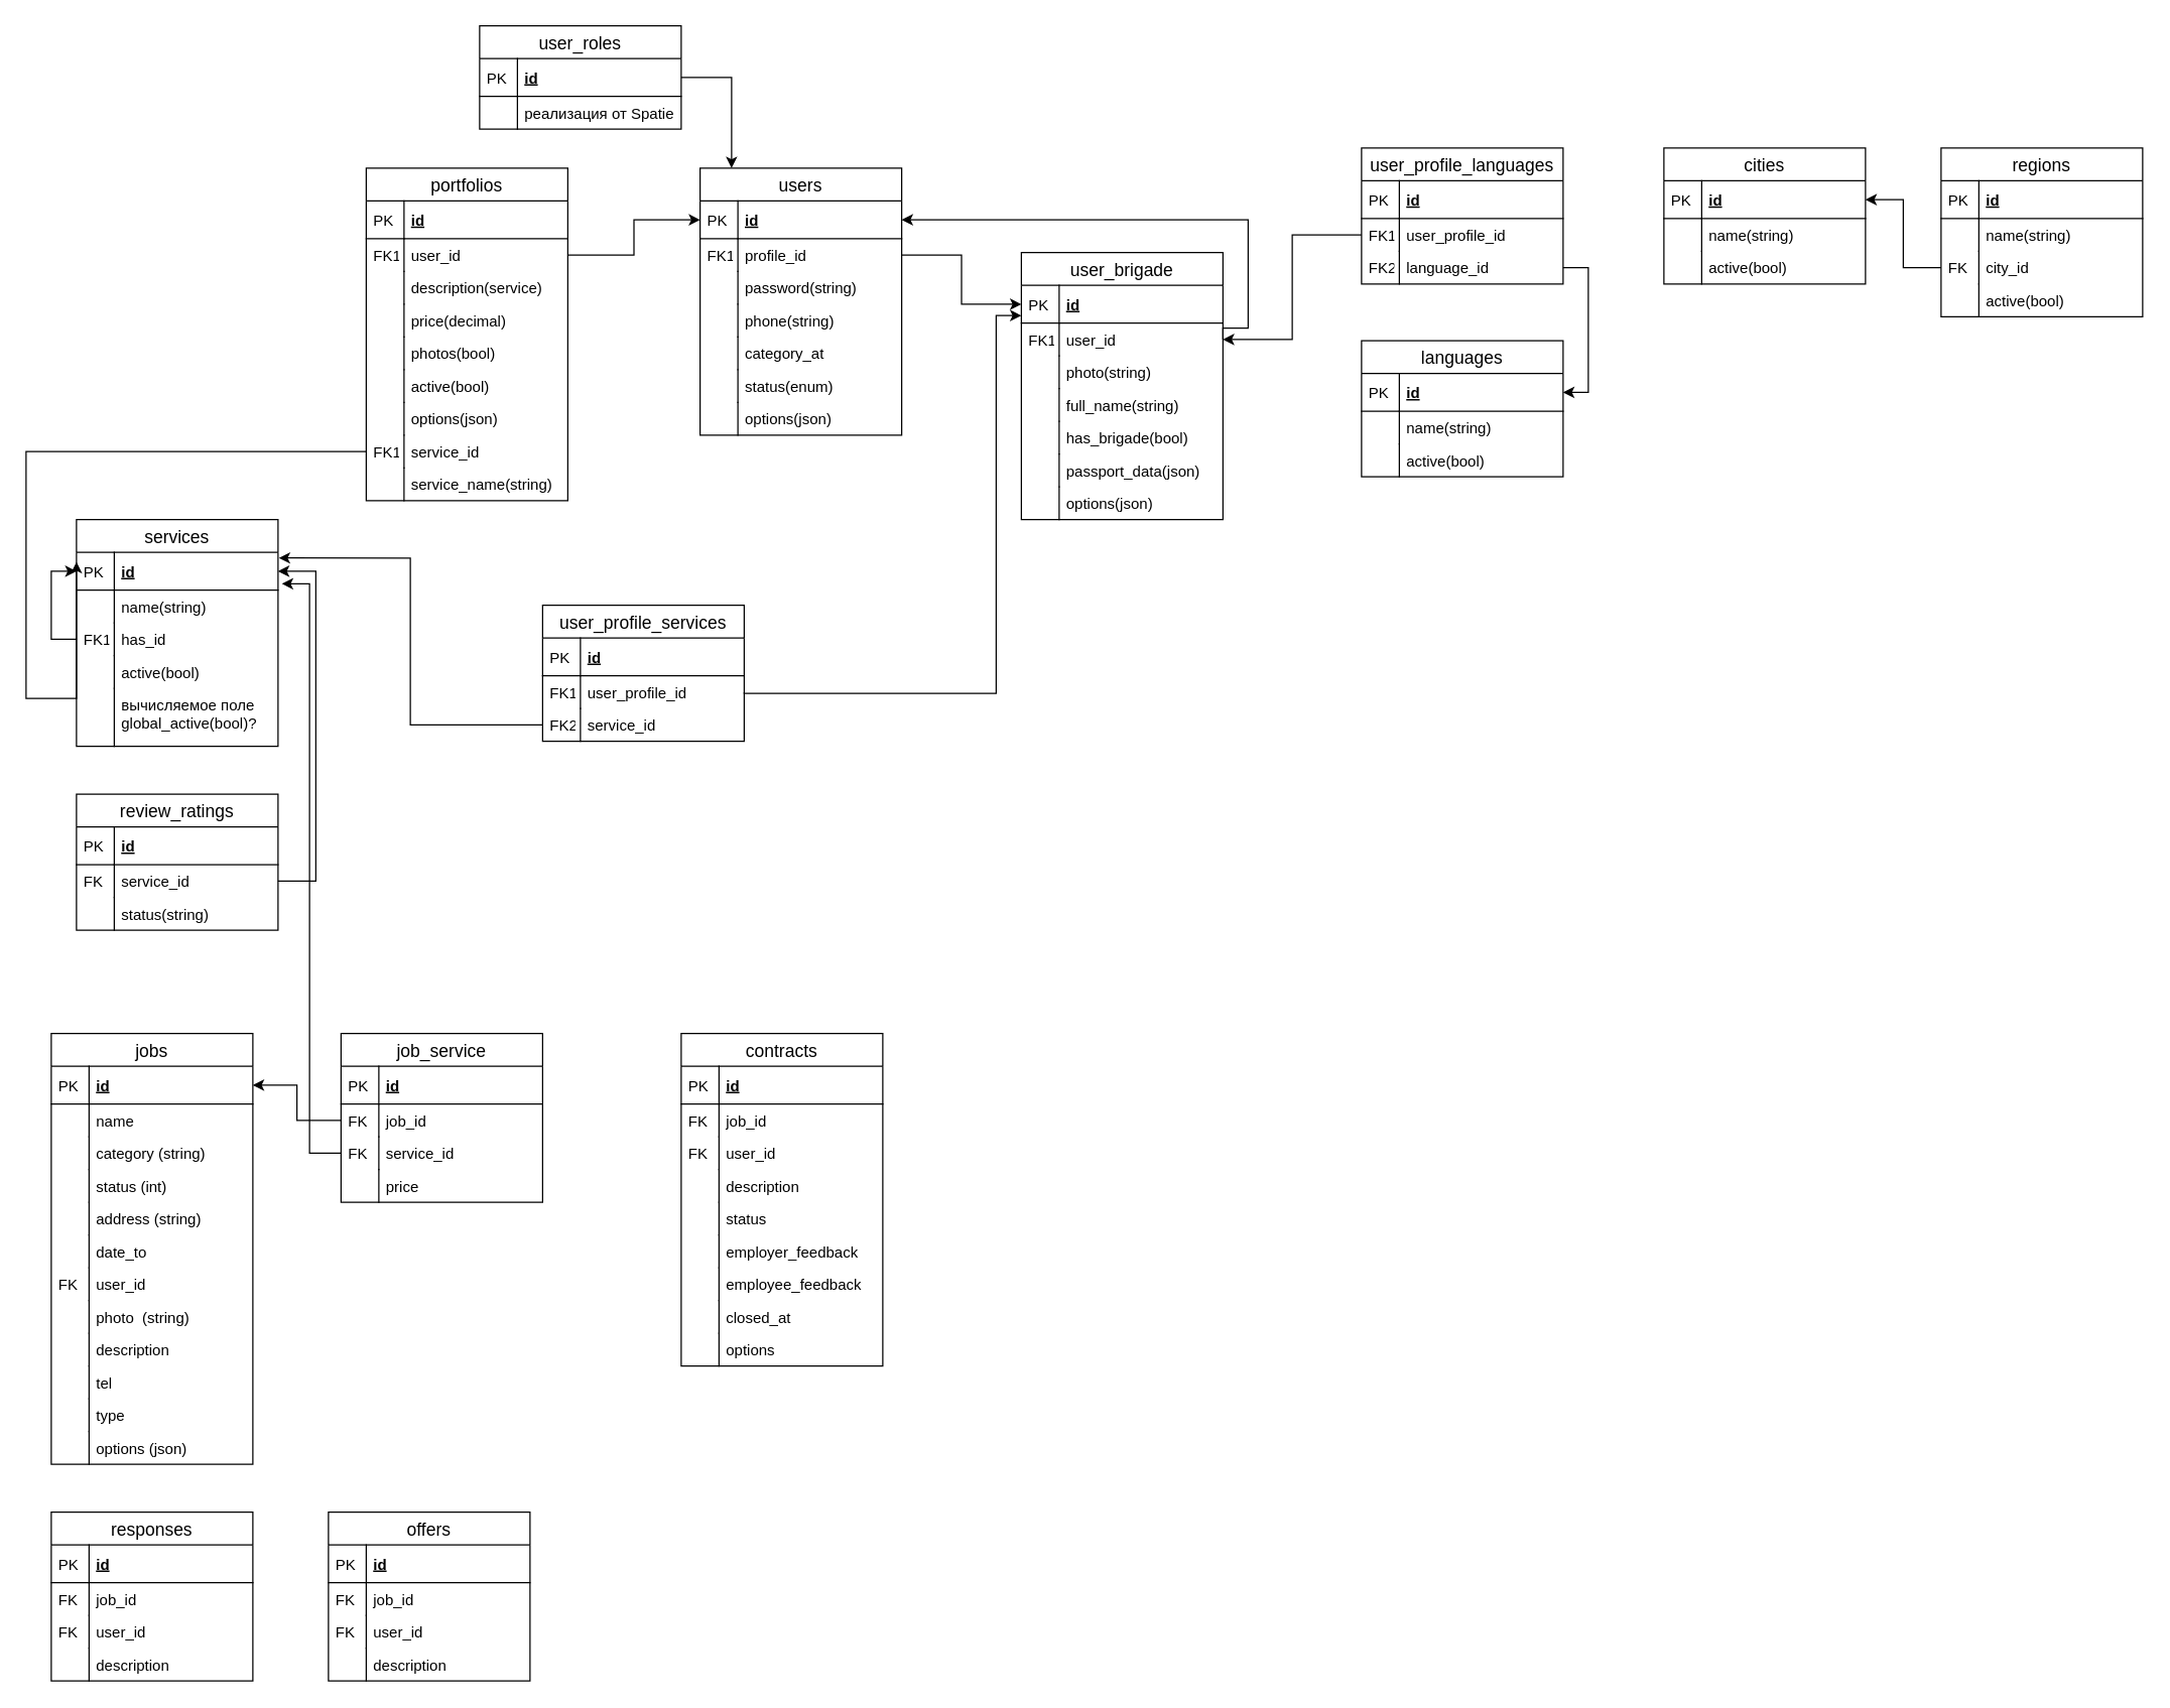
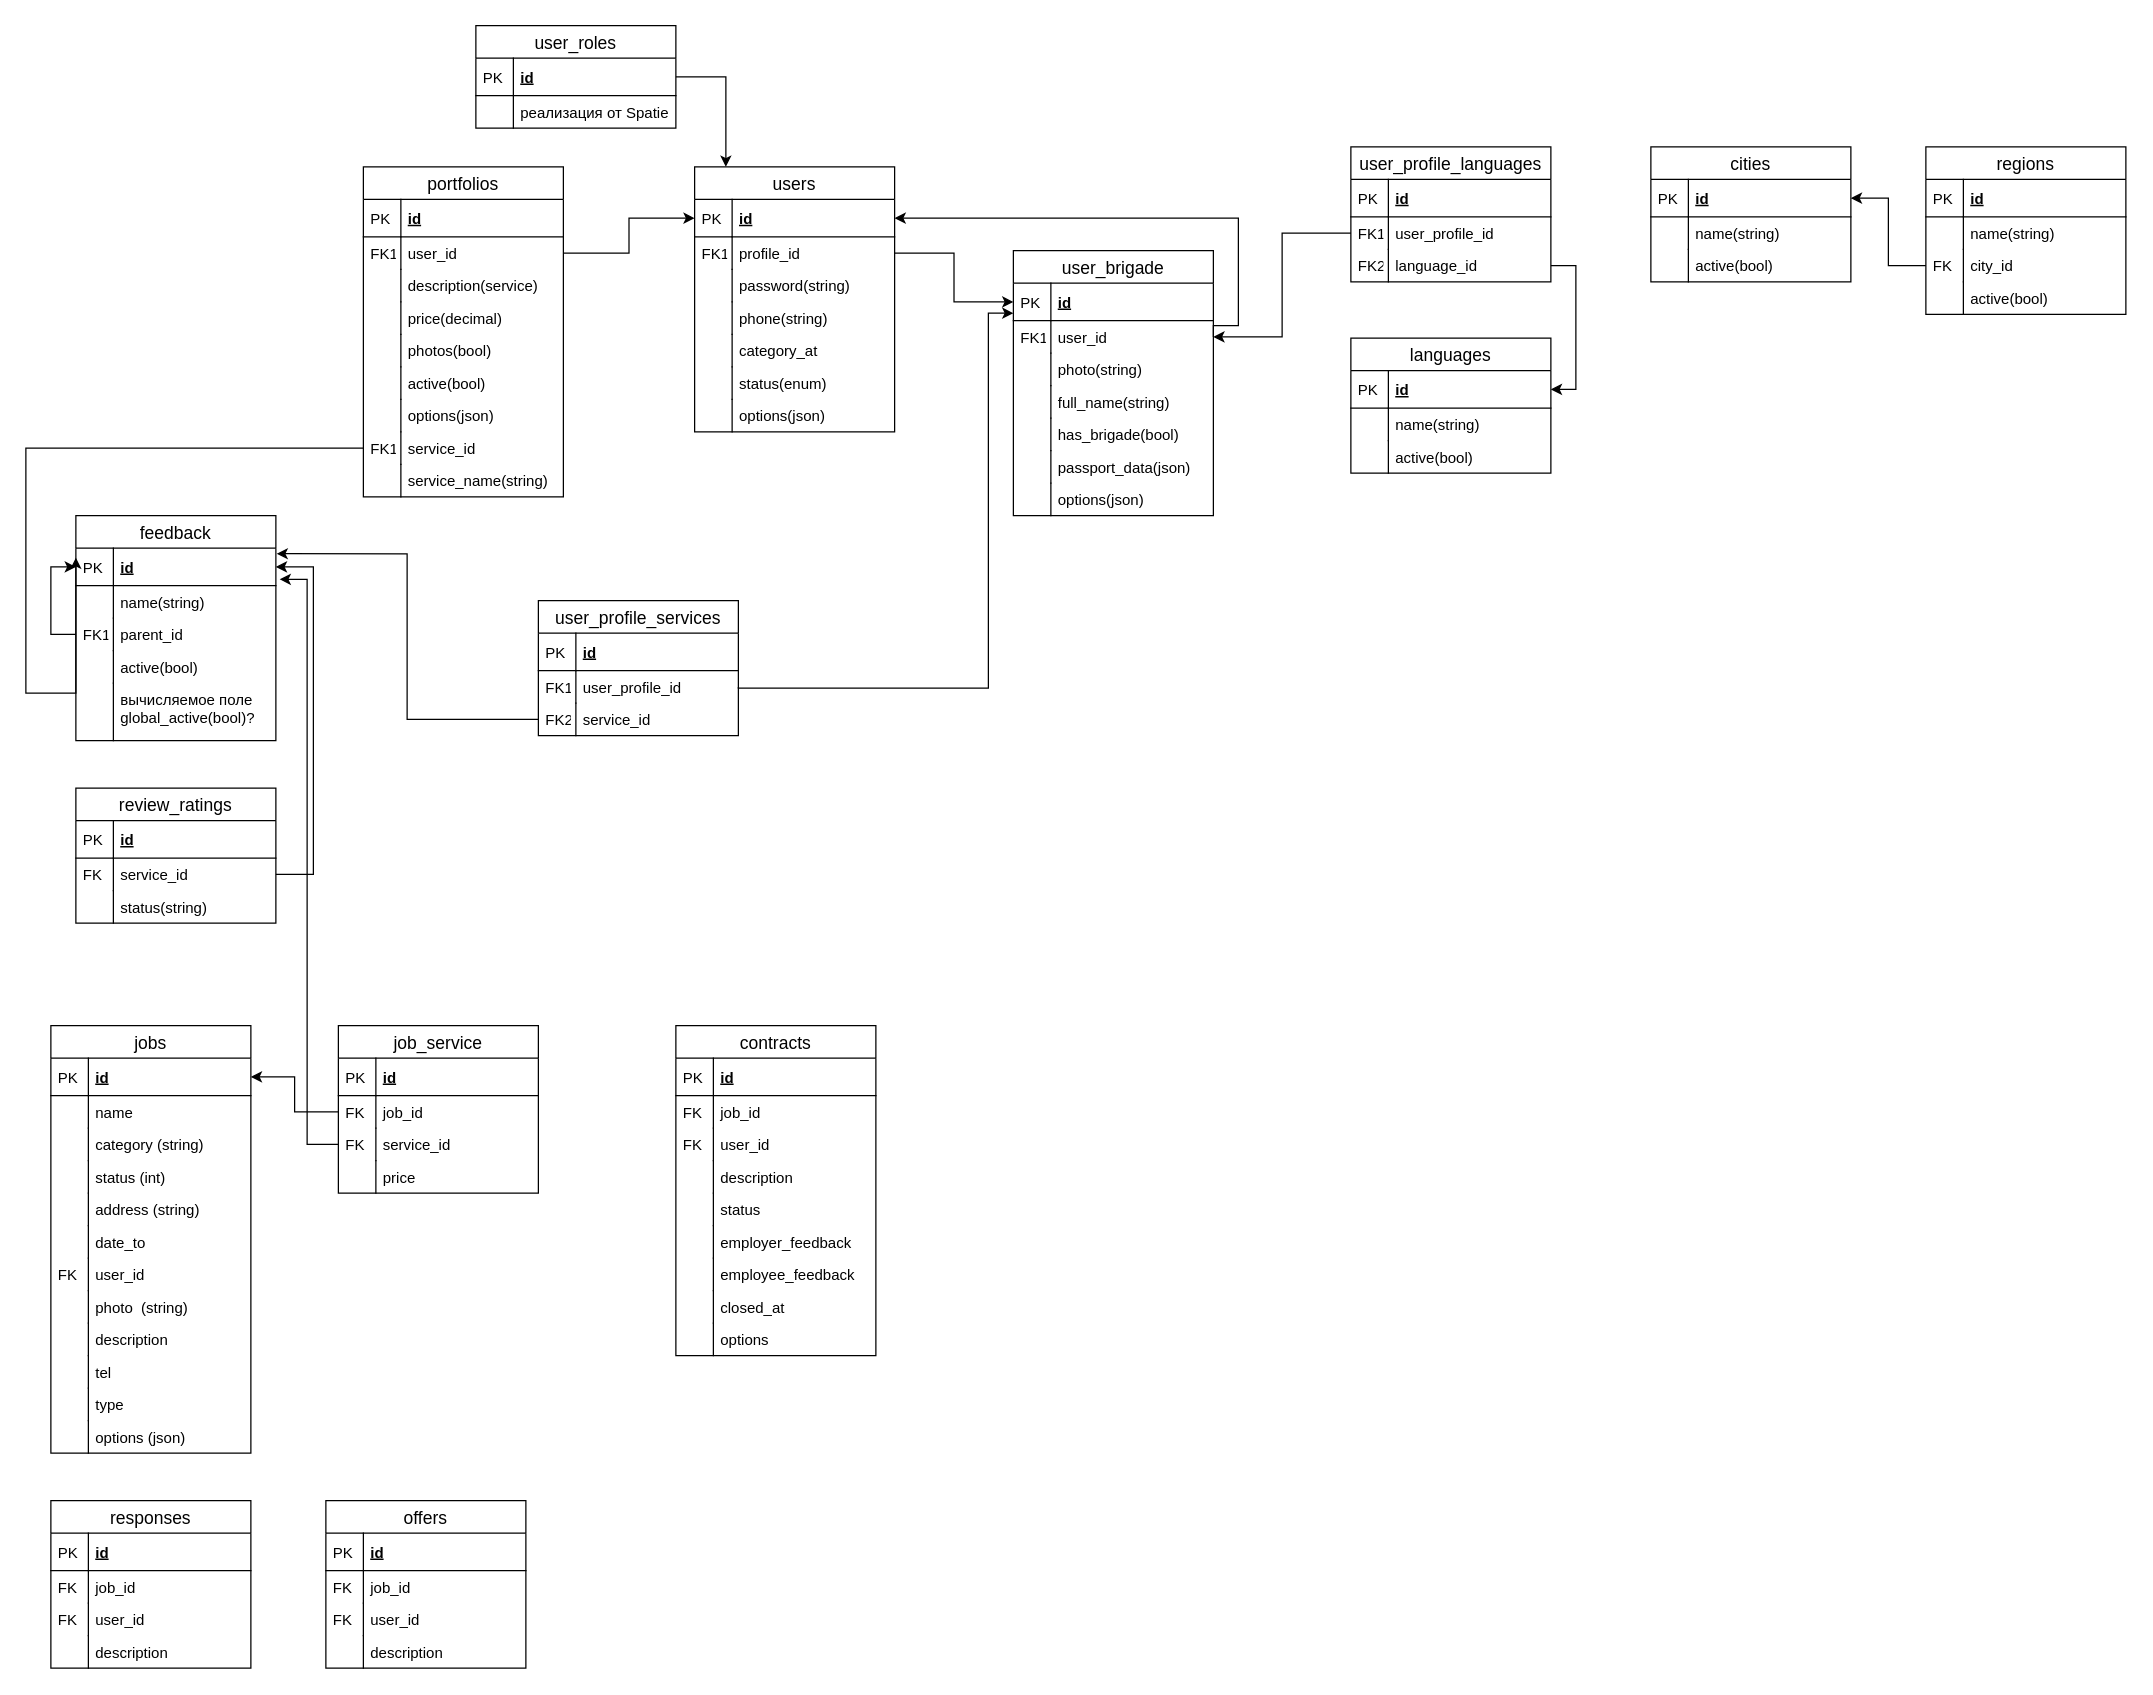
- <mxCell id="97" value="services" style="swimlane;fontStyle=0;childLayout=stackLayout;horizontal=1;startSize=26;horizontalStack=0;resizeParent=1;resizeParentMax=0;resizeLast=0;collapsible=1;marginBottom=0;align=center;fontSize=14;" parent="1" vertex="1"><mxGeometry x="60" y="412" width="160" height="180" as="geometry" /></mxCell>
+ <mxCell id="97" value="feedback" style="swimlane;fontStyle=0;childLayout=stackLayout;horizontal=1;startSize=26;horizontalStack=0;resizeParent=1;resizeParentMax=0;resizeLast=0;collapsible=1;marginBottom=0;align=center;fontSize=14;" parent="1" vertex="1"><mxGeometry x="60" y="412" width="160" height="180" as="geometry" /></mxCell>
- <mxCell id="103" value="has_id" style="shape=partialRectangle;top=0;left=0;right=0;bottom=0;align=left;verticalAlign=top;fillColor=none;spacingLeft=34;spacingRight=4;overflow=hidden;rotatable=0;points=[[0,0.5],[1,0.5]];portConstraint=eastwest;dropTarget=0;fontSize=12;" parent="97" vertex="1"><mxGeometry y="82" width="160" height="26" as="geometry" /></mxCell>
+ <mxCell id="103" value="parent_id" style="shape=partialRectangle;top=0;left=0;right=0;bottom=0;align=left;verticalAlign=top;fillColor=none;spacingLeft=34;spacingRight=4;overflow=hidden;rotatable=0;points=[[0,0.5],[1,0.5]];portConstraint=eastwest;dropTarget=0;fontSize=12;" parent="97" vertex="1"><mxGeometry y="82" width="160" height="26" as="geometry" /></mxCell>
